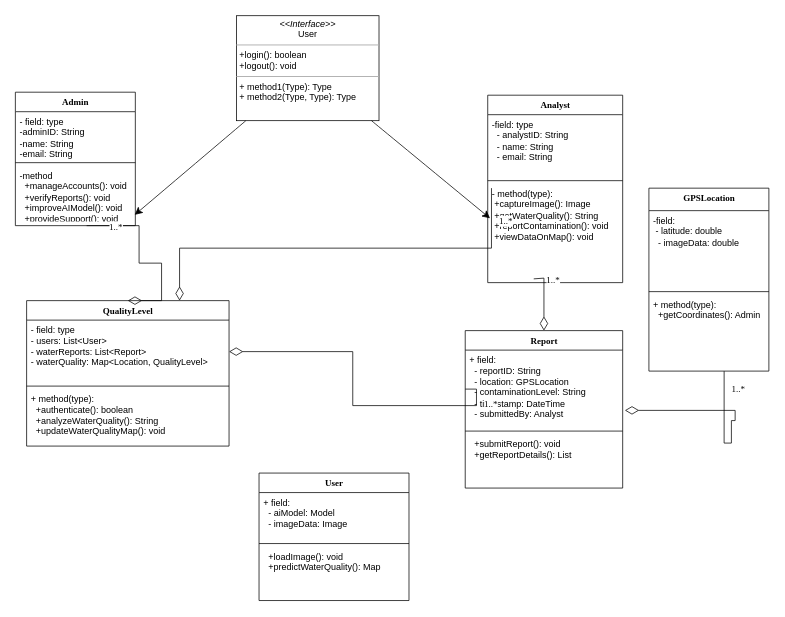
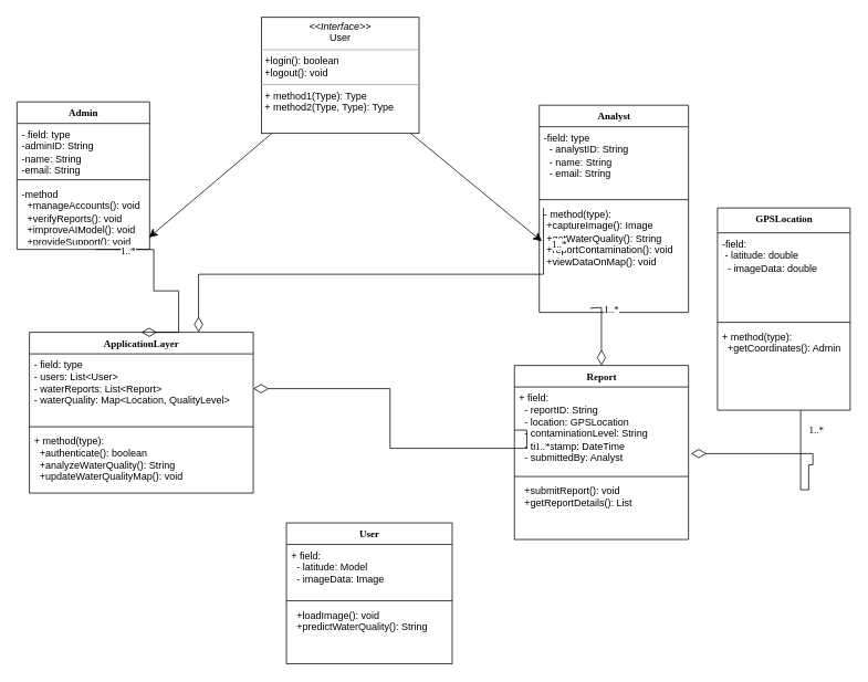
- <mxCell id="2" value="QualityLevel" style="swimlane;html=1;fontStyle=1;align=center;verticalAlign=top;childLayout=stackLayout;horizontal=1;startSize=26;horizontalStack=0;resizeParent=1;resizeLast=0;collapsible=1;marginBottom=0;swimlaneFillColor=#ffffff;rounded=0;shadow=0;comic=0;labelBackgroundColor=none;strokeWidth=1;fillColor=none;fontFamily=Verdana;fontSize=12" parent="1" vertex="1"><mxGeometry x="35" y="400" width="270" height="194" as="geometry" /></mxCell>
+ <mxCell id="2" value="ApplicationLayer" style="swimlane;html=1;fontStyle=1;align=center;verticalAlign=top;childLayout=stackLayout;horizontal=1;startSize=26;horizontalStack=0;resizeParent=1;resizeLast=0;collapsible=1;marginBottom=0;swimlaneFillColor=#ffffff;rounded=0;shadow=0;comic=0;labelBackgroundColor=none;strokeWidth=1;fillColor=none;fontFamily=Verdana;fontSize=12" parent="1" vertex="1"><mxGeometry x="35" y="400" width="270" height="194" as="geometry" /></mxCell>
- <mxCell id="25" value="+ field:&amp;nbsp;&lt;div&gt;&lt;div&gt;&amp;nbsp; - aiModel: Model&amp;nbsp;&amp;nbsp;&lt;/div&gt;&lt;div&gt;&amp;nbsp; - imageData: Image&amp;nbsp;&lt;/div&gt;&lt;/div&gt;" style="text;html=1;strokeColor=none;fillColor=none;align=left;verticalAlign=top;spacingLeft=4;spacingRight=4;whiteSpace=wrap;overflow=hidden;rotatable=0;points=[[0,0.5],[1,0.5]];portConstraint=eastwest;" parent="24" vertex="1"><mxGeometry y="26" width="200" height="64" as="geometry" /></mxCell>
+ <mxCell id="25" value="+ field:&amp;nbsp;&lt;div&gt;&lt;div&gt;&amp;nbsp; - latitude: Model&amp;nbsp;&amp;nbsp;&lt;/div&gt;&lt;div&gt;&amp;nbsp; - imageData: Image&amp;nbsp;&lt;/div&gt;&lt;/div&gt;" style="text;html=1;strokeColor=none;fillColor=none;align=left;verticalAlign=top;spacingLeft=4;spacingRight=4;whiteSpace=wrap;overflow=hidden;rotatable=0;points=[[0,0.5],[1,0.5]];portConstraint=eastwest;" parent="24" vertex="1"><mxGeometry y="26" width="200" height="64" as="geometry" /></mxCell>
- <mxCell id="27" value="&lt;div&gt;&amp;nbsp; +loadImage(): void&amp;nbsp;&amp;nbsp;&lt;/div&gt;&lt;div&gt;&amp;nbsp; +predictWaterQuality(): Map&amp;nbsp;&amp;nbsp;&lt;/div&gt;" style="text;html=1;strokeColor=none;fillColor=none;align=left;verticalAlign=top;spacingLeft=4;spacingRight=4;whiteSpace=wrap;overflow=hidden;rotatable=0;points=[[0,0.5],[1,0.5]];portConstraint=eastwest;" parent="24" vertex="1"><mxGeometry y="98" width="200" height="66" as="geometry" /></mxCell>
+ <mxCell id="27" value="&lt;div&gt;&amp;nbsp; +loadImage(): void&amp;nbsp;&amp;nbsp;&lt;/div&gt;&lt;div&gt;&amp;nbsp; +predictWaterQuality(): String&amp;nbsp;&amp;nbsp;&lt;/div&gt;" style="text;html=1;strokeColor=none;fillColor=none;align=left;verticalAlign=top;spacingLeft=4;spacingRight=4;whiteSpace=wrap;overflow=hidden;rotatable=0;points=[[0,0.5],[1,0.5]];portConstraint=eastwest;" parent="24" vertex="1"><mxGeometry y="98" width="200" height="66" as="geometry" /></mxCell>
